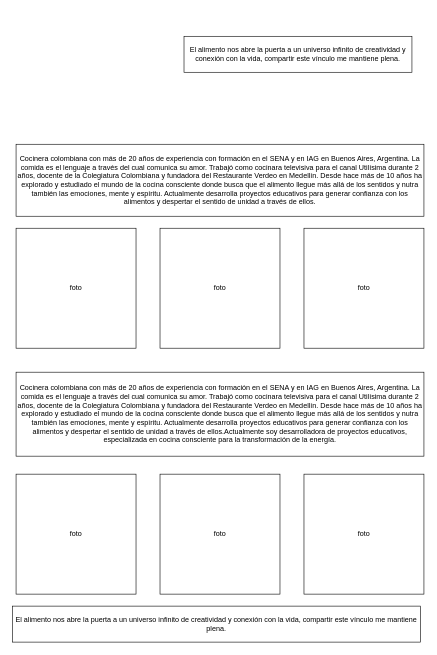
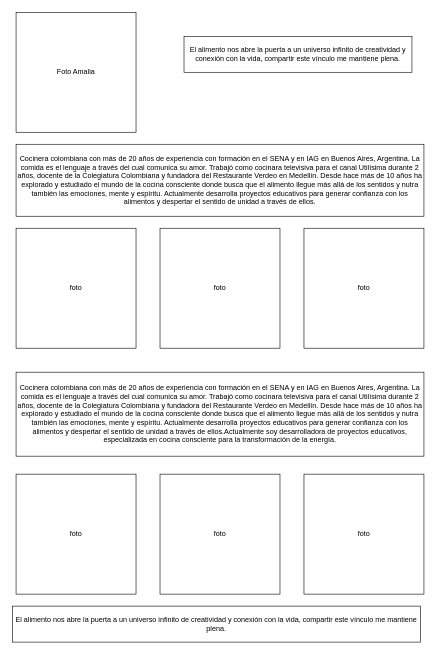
+ <mxCell id="3" value="Foto Amalia" style="whiteSpace=wrap;html=1;aspect=fixed;" vertex="1" parent="1"><mxGeometry x="26" y="20" width="200" height="200" as="geometry" /></mxCell>
